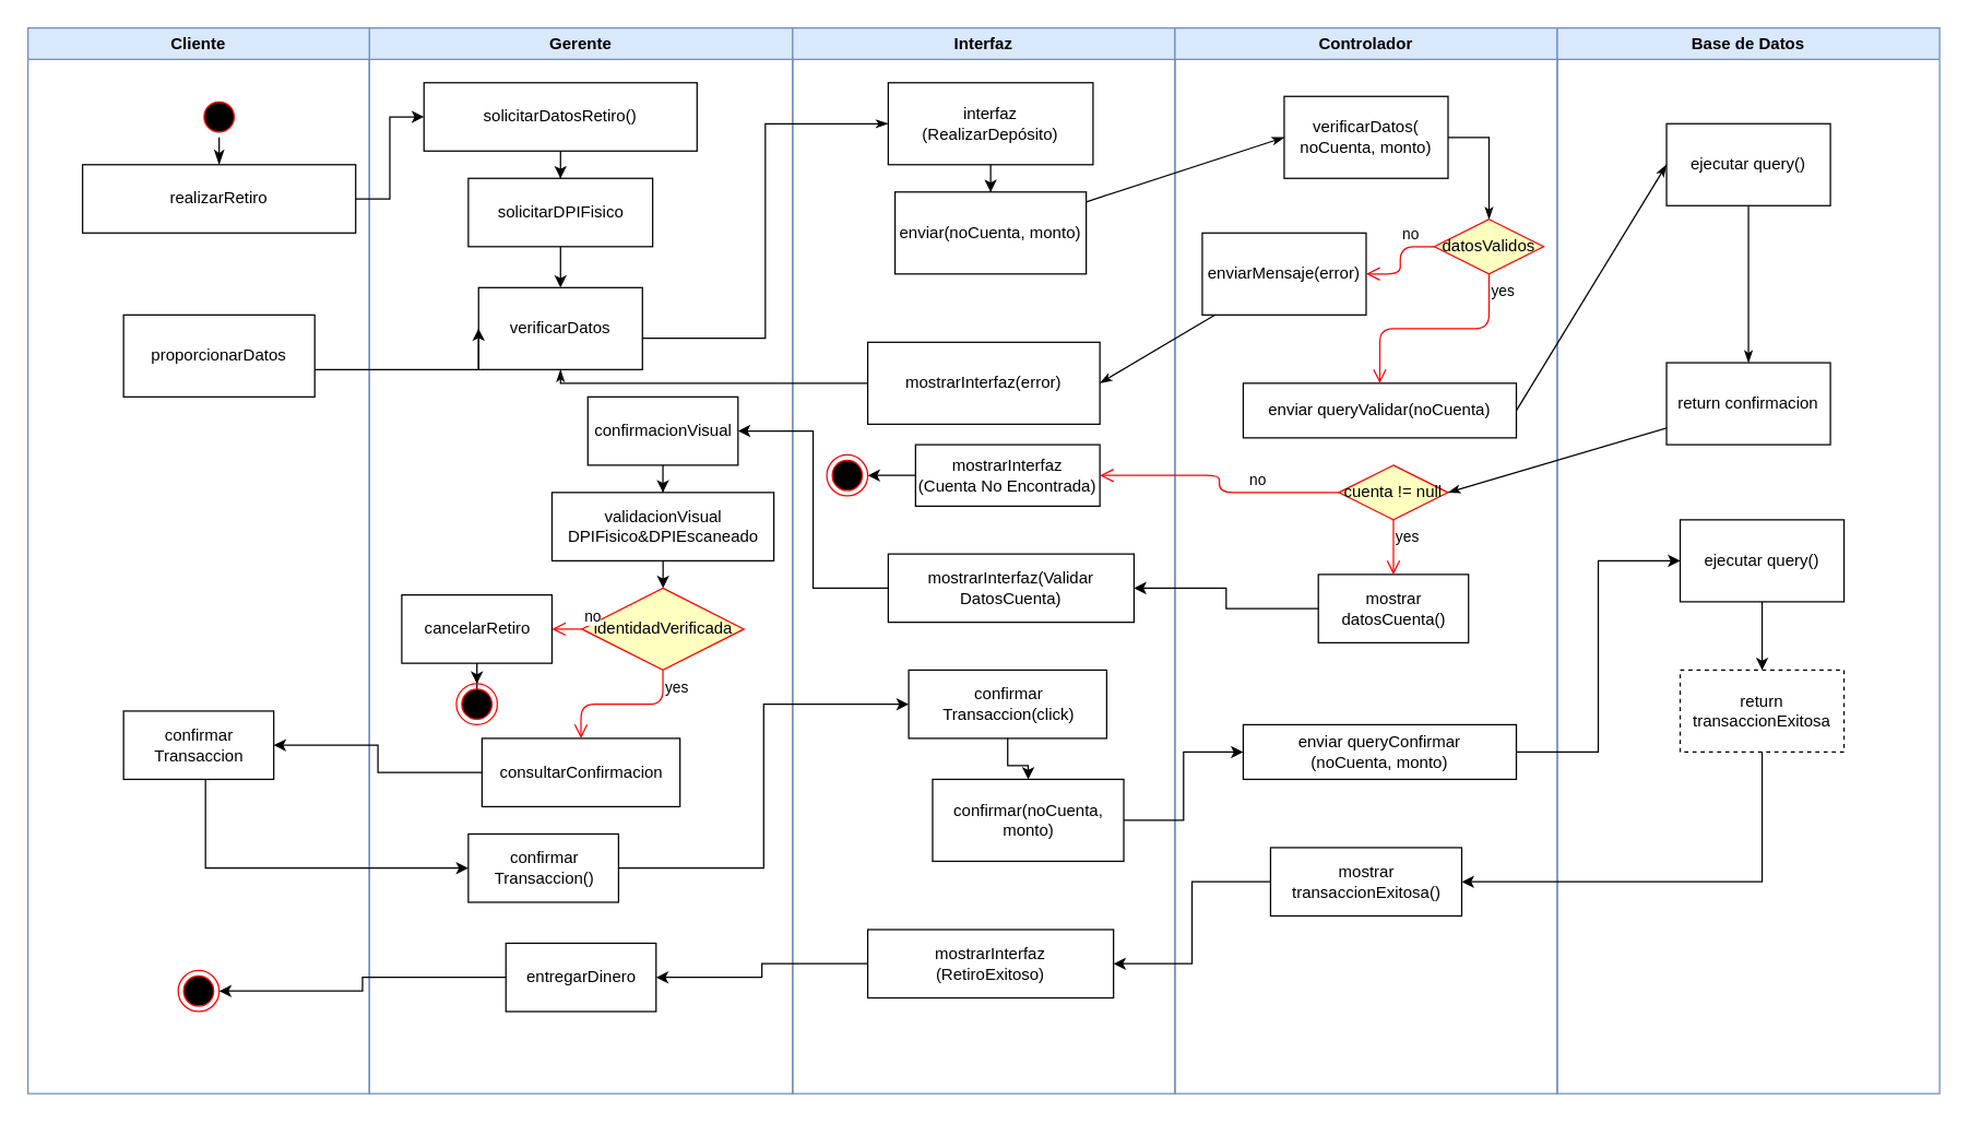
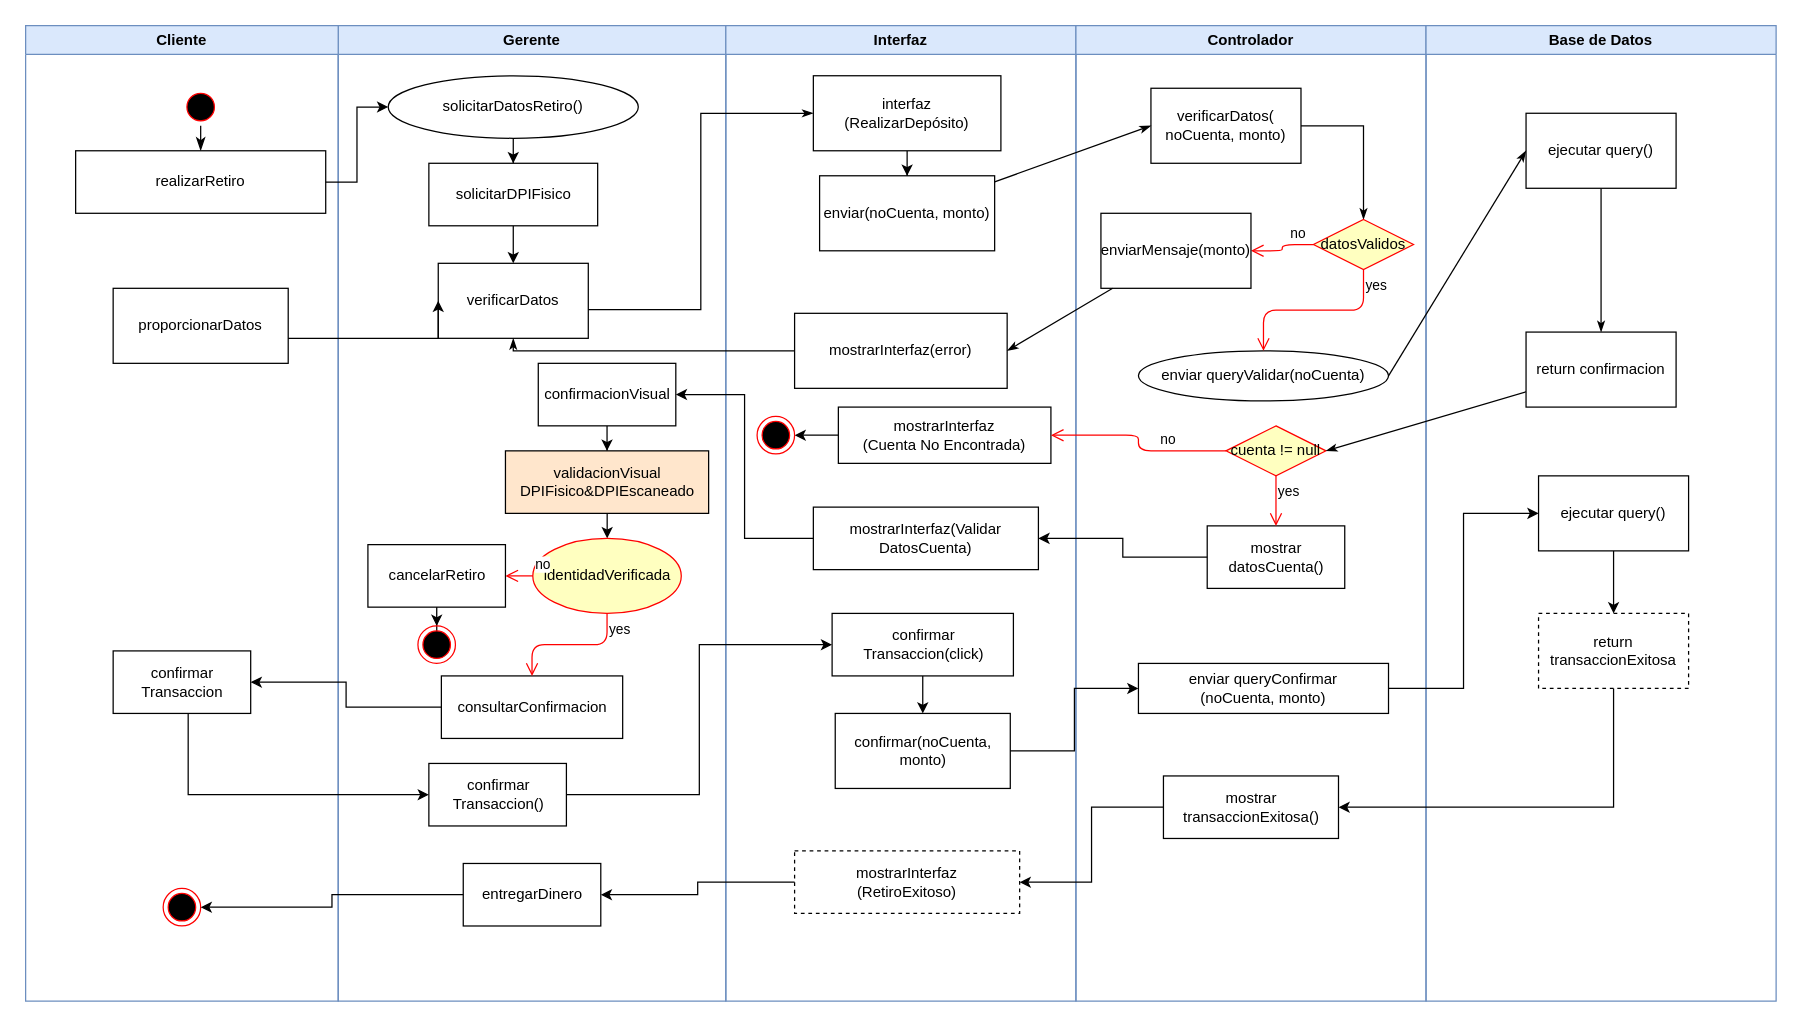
- <mxCell id="4" value="solicitarDatosRetiro()" style="rounded=0;whiteSpace=wrap;html=1;shadow=0;" parent="2" vertex="1"><mxGeometry x="40" y="40" width="200" height="50" as="geometry" /></mxCell>
+ <mxCell id="4" value="solicitarDatosRetiro()" style="ellipse;whiteSpace=wrap;html=1;shadow=0;" parent="2" vertex="1"><mxGeometry x="40" y="40" width="200" height="50" as="geometry" /></mxCell>
- <mxCell id="36" value="verificarDatos(&lt;br&gt;noCuenta, monto)" style="rounded=0;whiteSpace=wrap;html=1;shadow=0;glass=0;" parent="34" vertex="1"><mxGeometry x="80" y="50" width="120" height="60" as="geometry" /></mxCell>
+ <mxCell id="36" value="verificarDatos(&lt;br&gt;noCuenta, monto)" style="rounded=0;whiteSpace=wrap;html=1;shadow=0;glass=0;" parent="34" vertex="1"><mxGeometry x="60" y="50" width="120" height="60" as="geometry" /></mxCell>
- <mxCell id="38" value="datosValidos" style="rhombus;whiteSpace=wrap;html=1;fillColor=#ffffc0;strokeColor=#ff0000;rounded=0;shadow=0;glass=0;" parent="34" vertex="1"><mxGeometry x="190" y="140" width="80" height="40" as="geometry" /></mxCell>
+ <mxCell id="38" value="datosValidos" style="rhombus;whiteSpace=wrap;html=1;fillColor=#ffffc0;strokeColor=#ff0000;rounded=0;shadow=0;glass=0;" parent="34" vertex="1"><mxGeometry x="190" y="155" width="80" height="40" as="geometry" /></mxCell>
- <mxCell id="41" value="enviarMensaje(error)" style="rounded=0;whiteSpace=wrap;html=1;shadow=0;glass=0;strokeColor=#000000;" parent="34" vertex="1"><mxGeometry x="20" y="150" width="120" height="60" as="geometry" /></mxCell>
+ <mxCell id="41" value="enviarMensaje(monto)" style="rounded=0;whiteSpace=wrap;html=1;shadow=0;glass=0;strokeColor=#000000;" parent="34" vertex="1"><mxGeometry x="20" y="150" width="120" height="60" as="geometry" /></mxCell>
- <mxCell id="37" value="enviar queryValidar(noCuenta)" style="rounded=0;whiteSpace=wrap;html=1;shadow=0;glass=0;" parent="34" vertex="1"><mxGeometry x="50" y="260" width="200" height="40" as="geometry" /></mxCell>
+ <mxCell id="37" value="enviar queryValidar(noCuenta)" style="ellipse;whiteSpace=wrap;html=1;shadow=0;glass=0;" parent="34" vertex="1"><mxGeometry x="50" y="260" width="200" height="40" as="geometry" /></mxCell>
- <mxCell id="28" value="mostrarInterfaz&lt;br&gt;(Cuenta No Encontrada)" style="rounded=0;whiteSpace=wrap;html=1;shadow=0;glass=0;strokeColor=#000000;" vertex="1" parent="21"><mxGeometry x="90" y="305" width="135" height="45" as="geometry" /></mxCell>
+ <mxCell id="28" value="mostrarInterfaz&lt;br&gt;(Cuenta No Encontrada)" style="rounded=0;whiteSpace=wrap;html=1;shadow=0;glass=0;strokeColor=#000000;" vertex="1" parent="21"><mxGeometry x="90" y="305" width="170" height="45" as="geometry" /></mxCell>
- <mxCell id="13" value="validacionVisual&lt;br&gt;DPIFisico&amp;amp;DPIEscaneado" style="html=1;" vertex="1" parent="2"><mxGeometry x="133.75" y="340" width="162.5" height="50" as="geometry" /></mxCell>
+ <mxCell id="13" value="validacionVisual&lt;br&gt;DPIFisico&amp;amp;DPIEscaneado" style="html=1;fillColor=#ffe6cc;" vertex="1" parent="2"><mxGeometry x="133.75" y="340" width="162.5" height="50" as="geometry" /></mxCell>
- <mxCell id="14" value="identidadVerificada" style="rhombus;whiteSpace=wrap;html=1;fillColor=#ffffc0;strokeColor=#ff0000;" vertex="1" parent="2"><mxGeometry x="155.63" y="410" width="118.75" height="60" as="geometry" /></mxCell>
+ <mxCell id="14" value="identidadVerificada" style="ellipse;whiteSpace=wrap;html=1;fillColor=#ffffc0;strokeColor=#ff0000;" vertex="1" parent="2"><mxGeometry x="155.63" y="410" width="118.75" height="60" as="geometry" /></mxCell>
- <mxCell id="32" value="confirmar(noCuenta, monto)" style="rounded=0;whiteSpace=wrap;html=1;shadow=0;" vertex="1" parent="21"><mxGeometry x="102.5" y="550" width="140" height="60" as="geometry" /></mxCell>
+ <mxCell id="32" value="confirmar(noCuenta, monto)" style="rounded=0;whiteSpace=wrap;html=1;shadow=0;" vertex="1" parent="21"><mxGeometry x="87.5" y="550" width="140" height="60" as="geometry" /></mxCell>
- <mxCell id="33" value="mostrarInterfaz&lt;br&gt;(RetiroExitoso)" style="rounded=0;whiteSpace=wrap;html=1;shadow=0;glass=0;strokeColor=#000000;" vertex="1" parent="21"><mxGeometry x="55" y="660" width="180" height="50" as="geometry" /></mxCell>
+ <mxCell id="33" value="mostrarInterfaz&lt;br&gt;(RetiroExitoso)" style="rounded=0;whiteSpace=wrap;html=1;shadow=0;glass=0;strokeColor=#000000;dashed=1;" vertex="1" parent="21"><mxGeometry x="55" y="660" width="180" height="50" as="geometry" /></mxCell>
